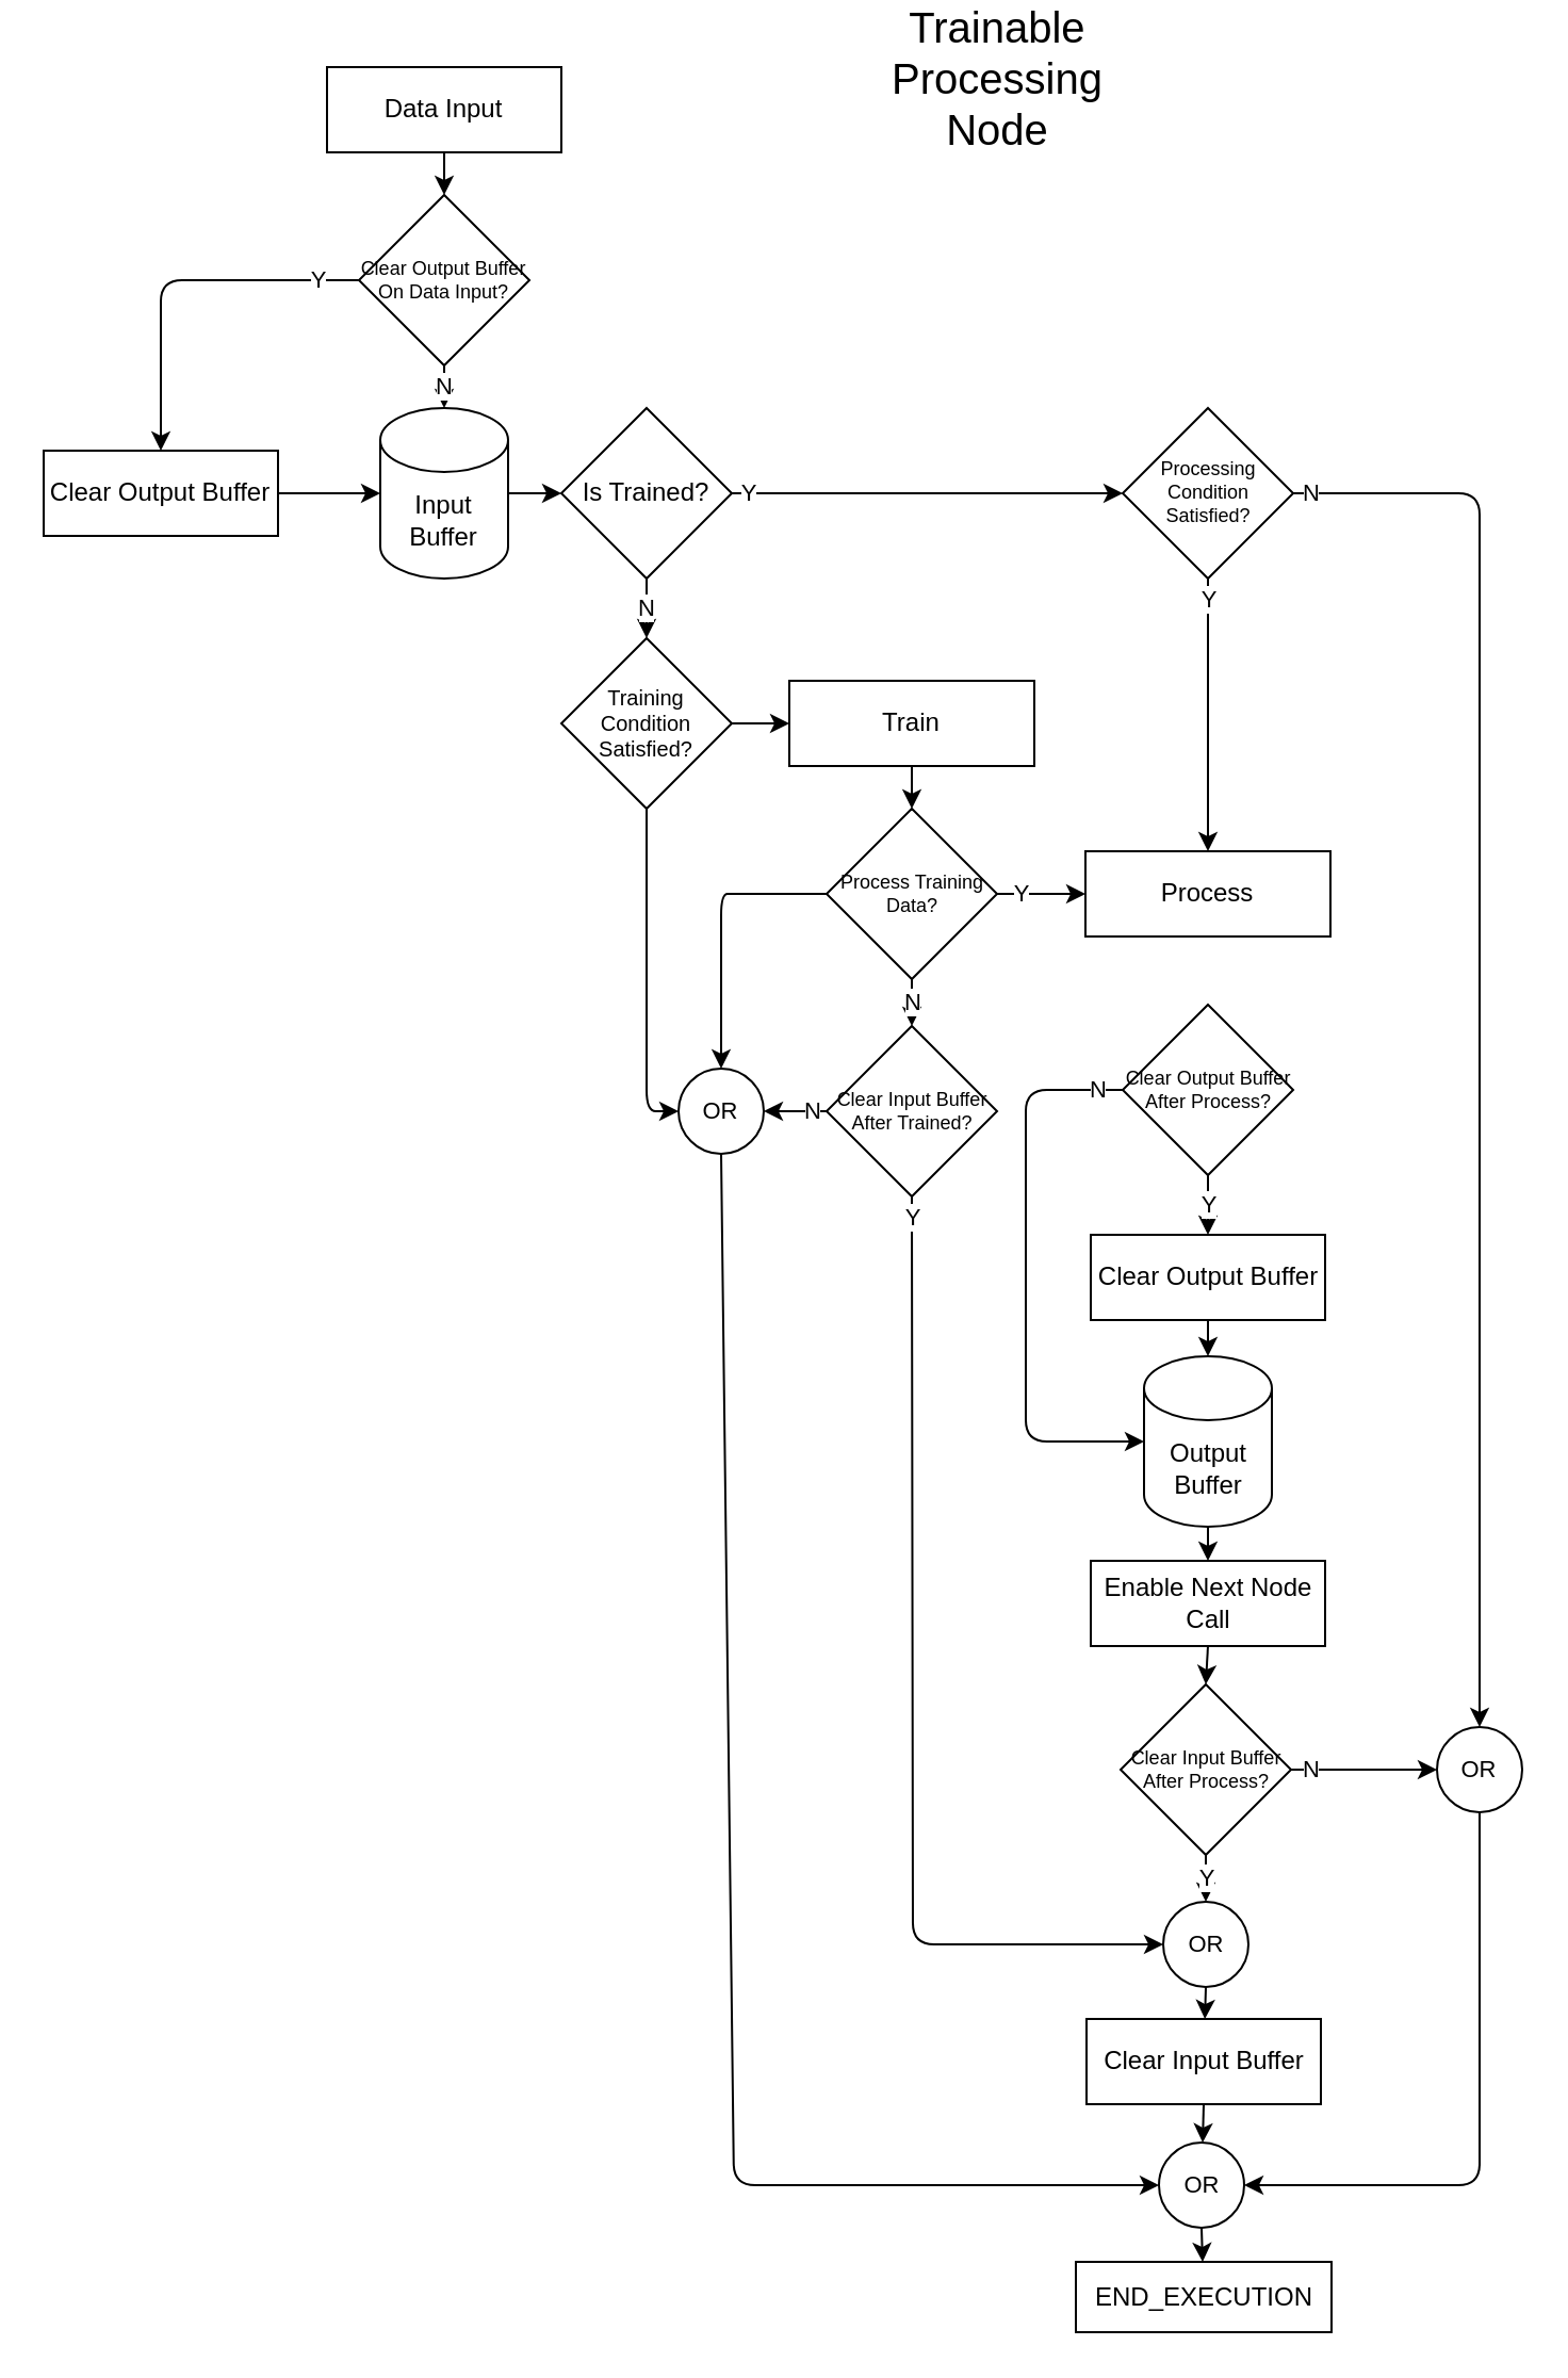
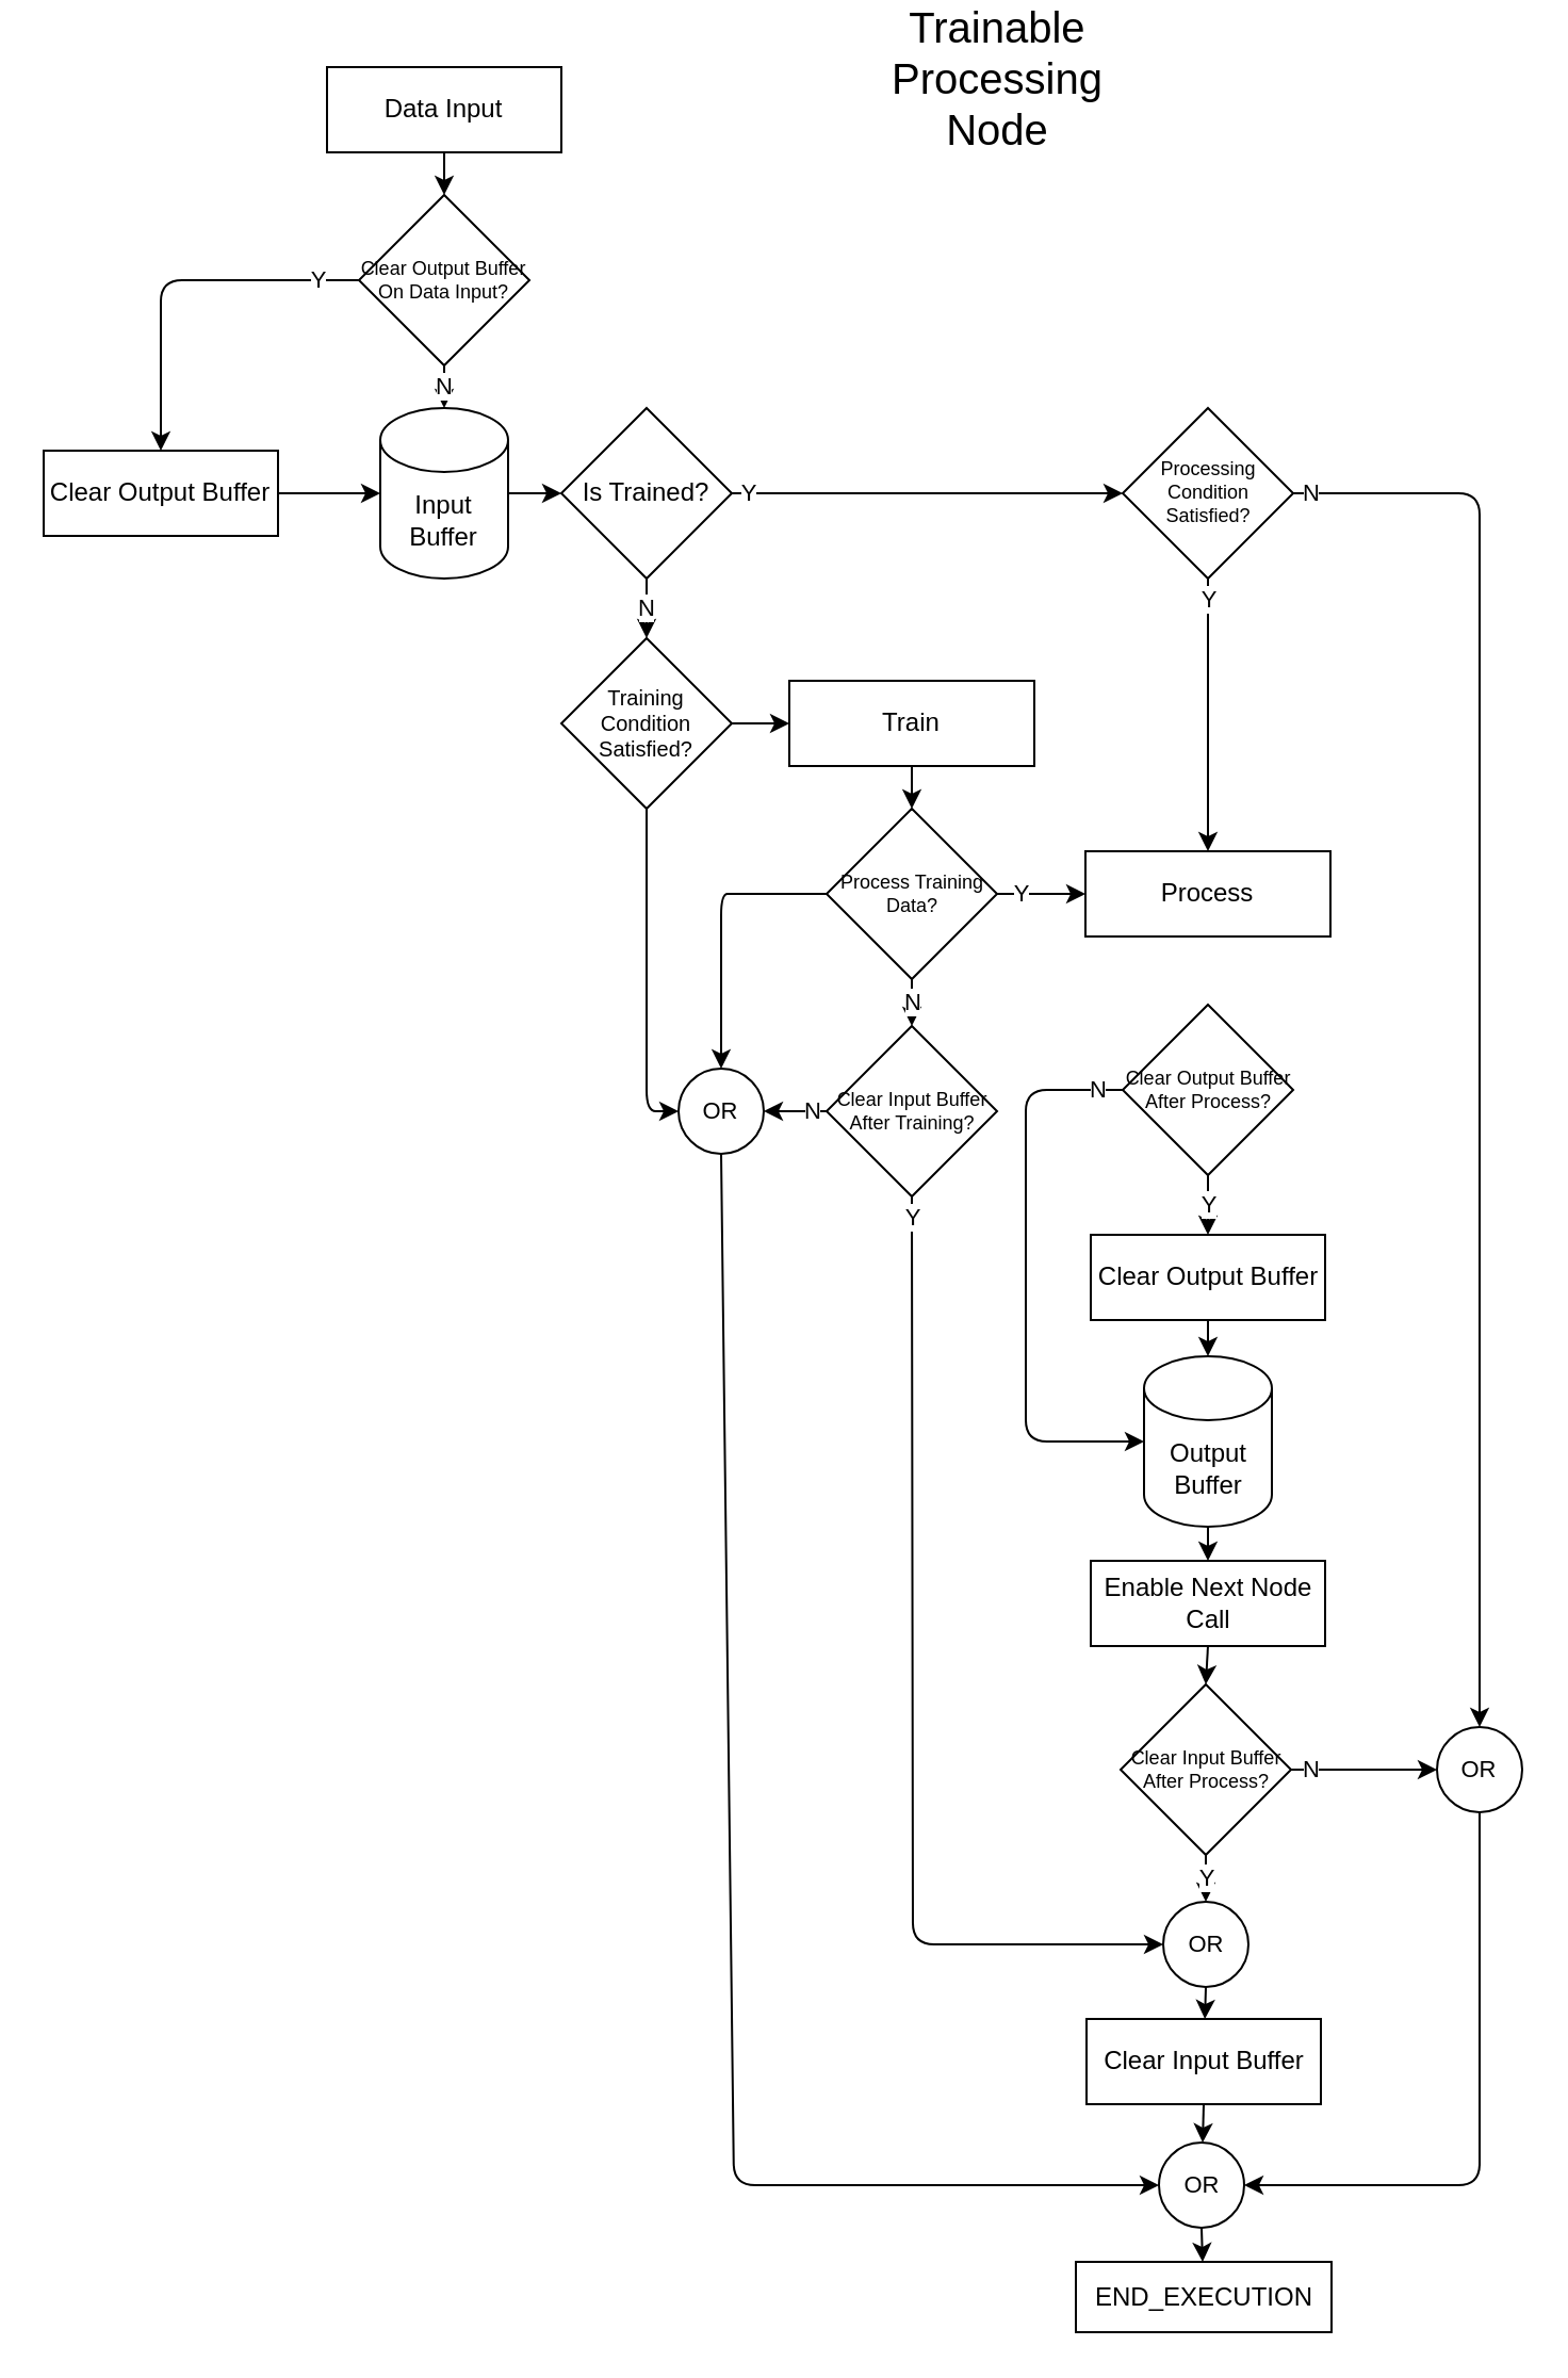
- <mxCell id="45" value="Clear Input Buffer After Trained?" style="rhombus;whiteSpace=wrap;html=1;fontSize=9;" vertex="1" parent="1"><mxGeometry x="387.5" y="480" width="80" height="80" as="geometry" /></mxCell>
+ <mxCell id="45" value="Clear Input Buffer After Training?" style="rhombus;whiteSpace=wrap;html=1;fontSize=9;" vertex="1" parent="1"><mxGeometry x="387.5" y="480" width="80" height="80" as="geometry" /></mxCell>
